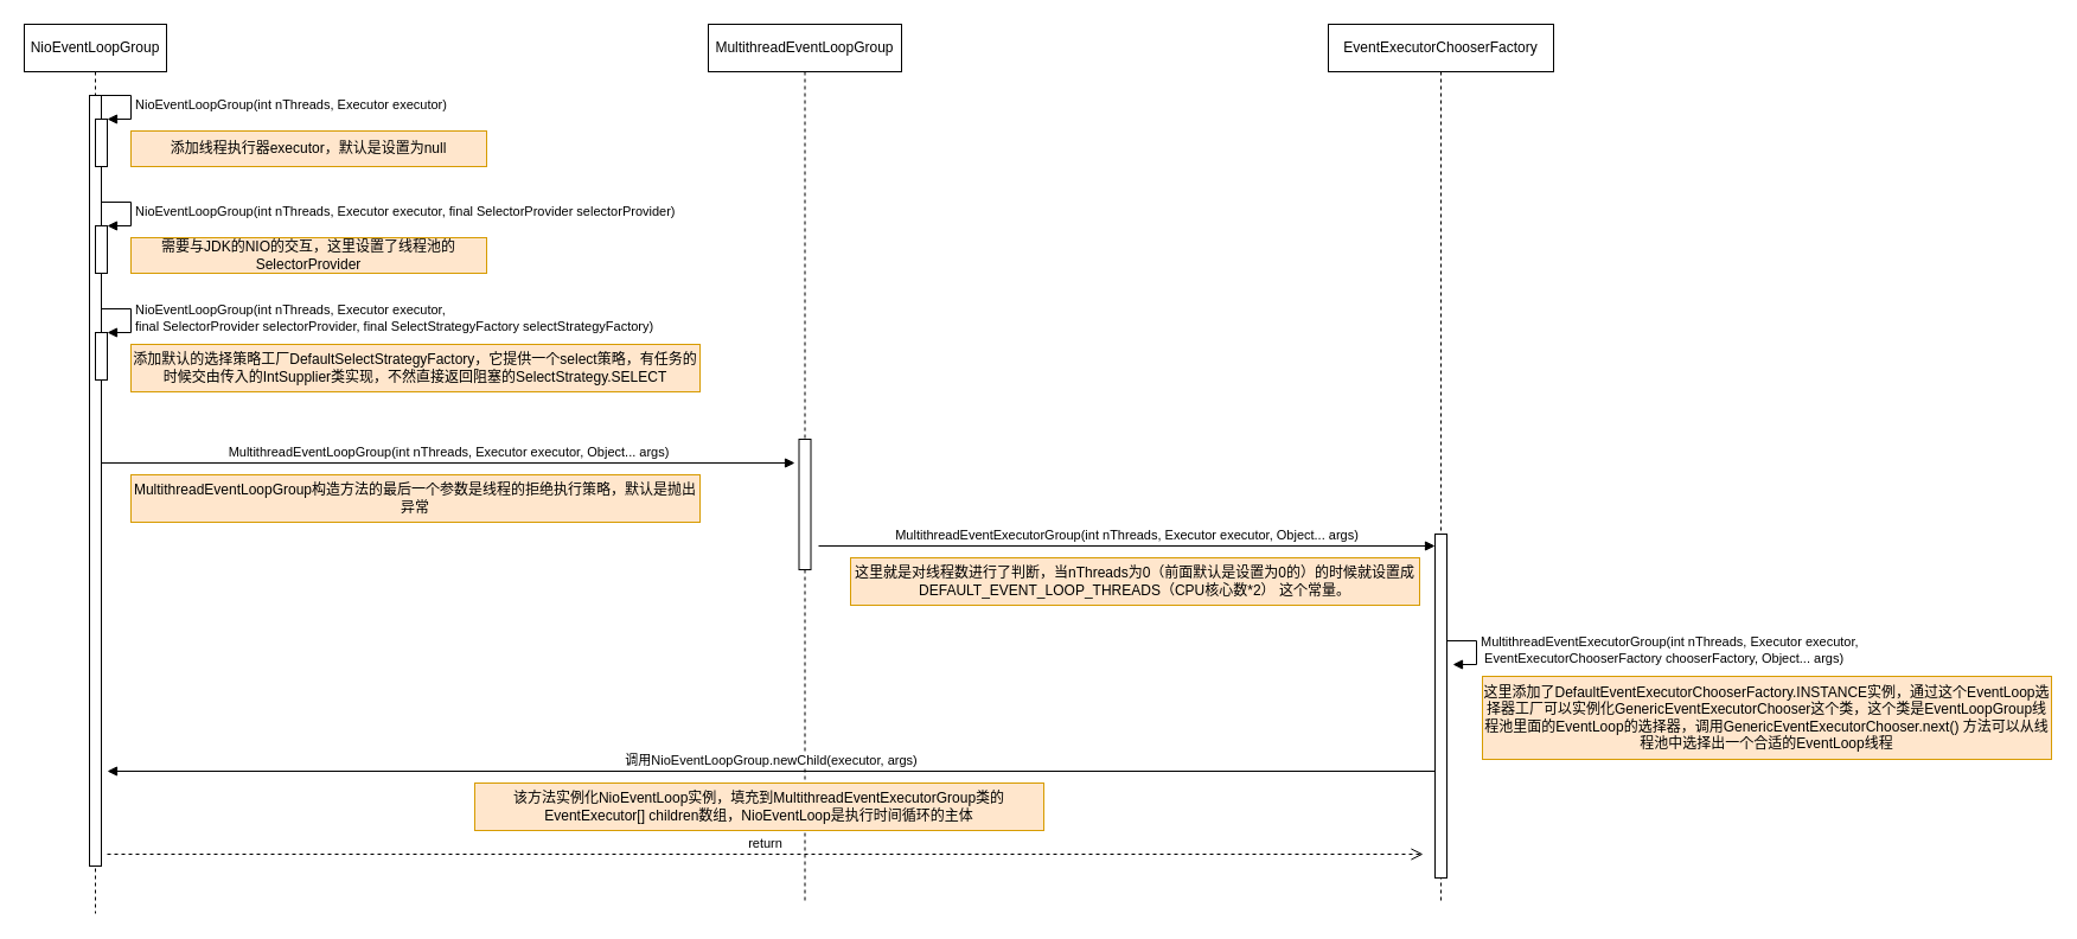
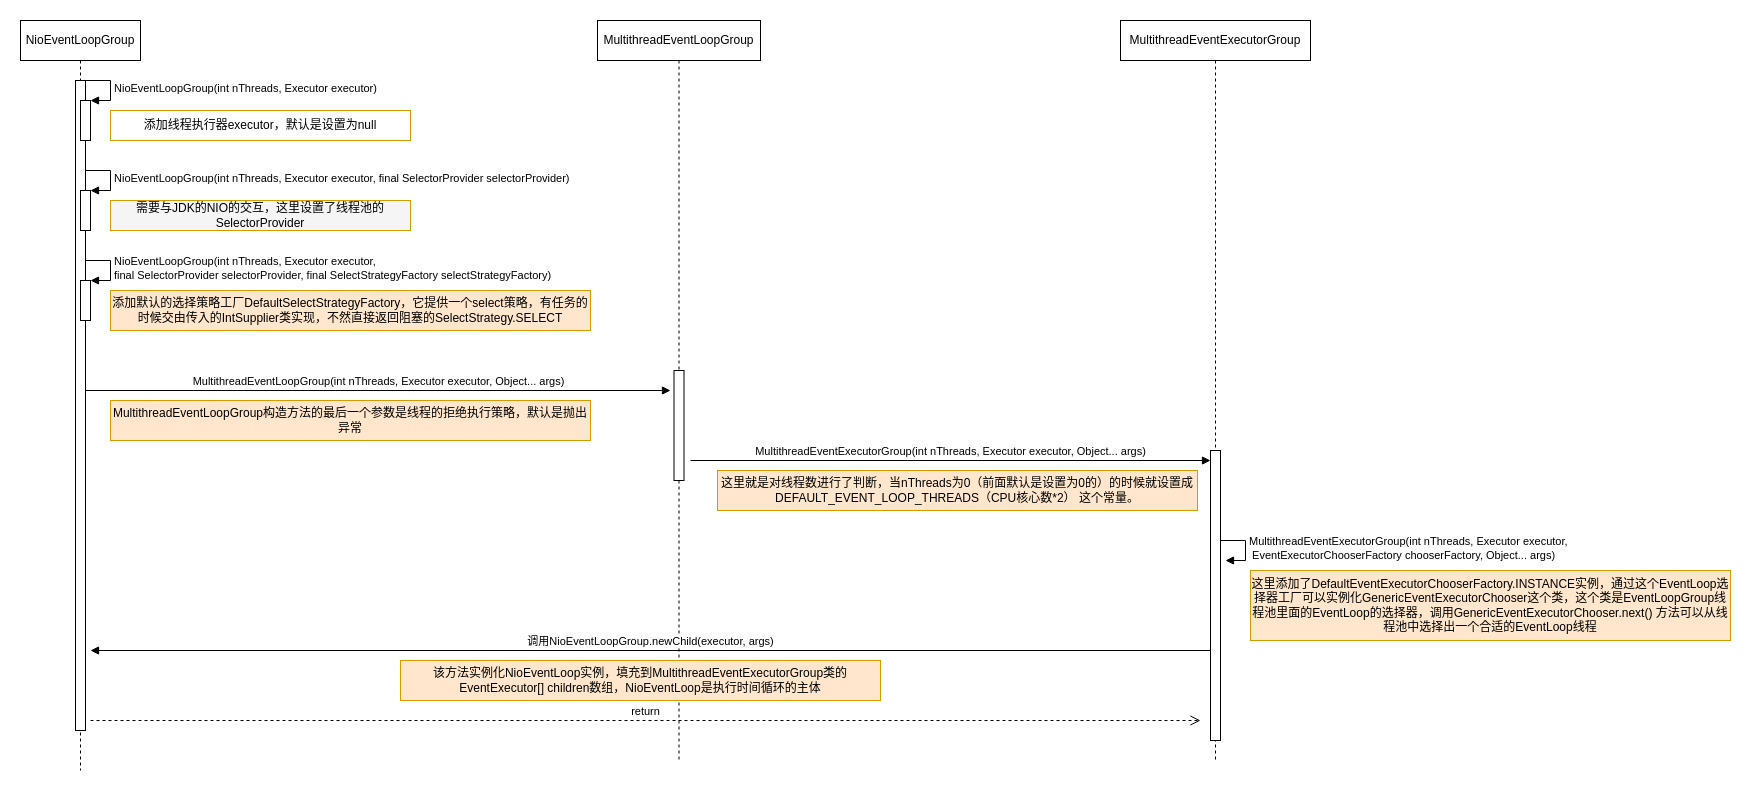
- <mxCell id="18" value="EventExecutorChooserFactory" style="shape=umlLifeline;perimeter=lifelinePerimeter;whiteSpace=wrap;html=1;container=1;collapsible=0;recursiveResize=0;outlineConnect=0;" vertex="1" parent="1"><mxGeometry x="1120" y="20" width="190" height="740" as="geometry" /></mxCell>
+ <mxCell id="18" value="MultithreadEventExecutorGroup" style="shape=umlLifeline;perimeter=lifelinePerimeter;whiteSpace=wrap;html=1;container=1;collapsible=0;recursiveResize=0;outlineConnect=0;" vertex="1" parent="1"><mxGeometry x="1120" y="20" width="190" height="740" as="geometry" /></mxCell>
- <mxCell id="7" value="添加线程执行器executor，默认是设置为null" style="rounded=0;whiteSpace=wrap;html=1;fillColor=#ffe6cc;strokeColor=#d79b00;" vertex="1" parent="1"><mxGeometry x="110" y="110" width="300" height="30" as="geometry" /></mxCell>
+ <mxCell id="7" value="添加线程执行器executor，默认是设置为null" style="rounded=0;whiteSpace=wrap;html=1;fillColor=#ffffff;strokeColor=#d79b00;" vertex="1" parent="1"><mxGeometry x="110" y="110" width="300" height="30" as="geometry" /></mxCell>
- <mxCell id="10" value="需要与JDK的NIO的交互，这里设置了线程池的SelectorProvider" style="rounded=0;whiteSpace=wrap;html=1;fillColor=#ffe6cc;strokeColor=#d79b00;" vertex="1" parent="1"><mxGeometry x="110" y="200" width="300" height="30" as="geometry" /></mxCell>
+ <mxCell id="10" value="需要与JDK的NIO的交互，这里设置了线程池的SelectorProvider" style="rounded=0;whiteSpace=wrap;html=1;fillColor=#f5f5f5;strokeColor=#d79b00;" vertex="1" parent="1"><mxGeometry x="110" y="200" width="300" height="30" as="geometry" /></mxCell>
